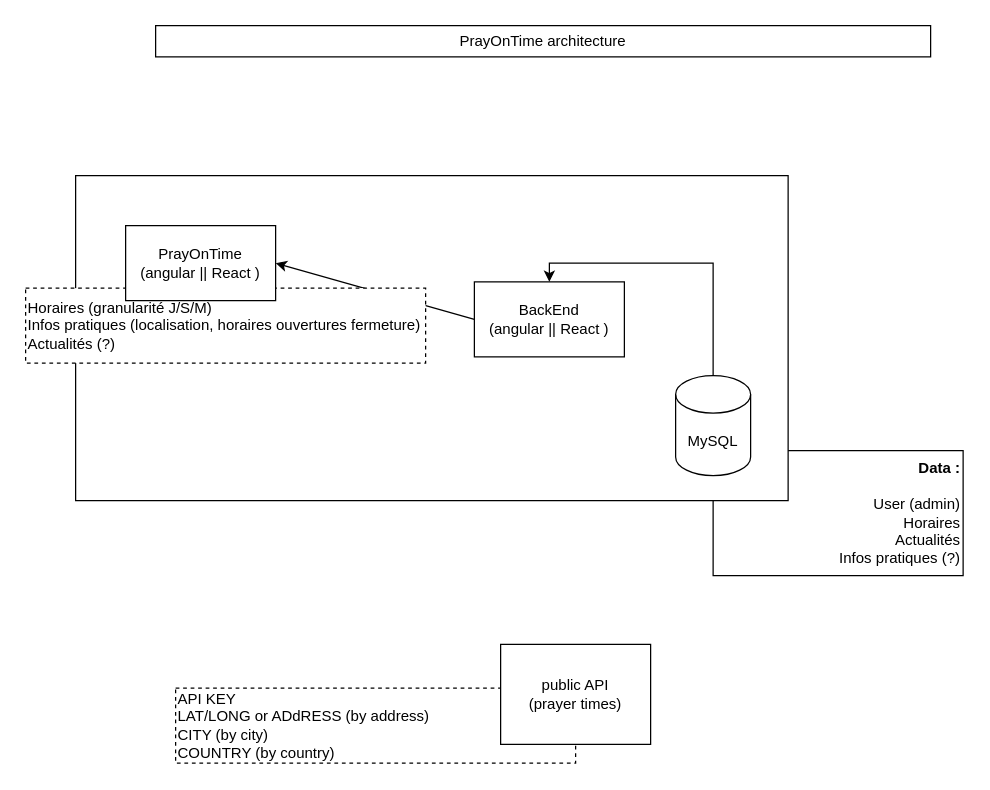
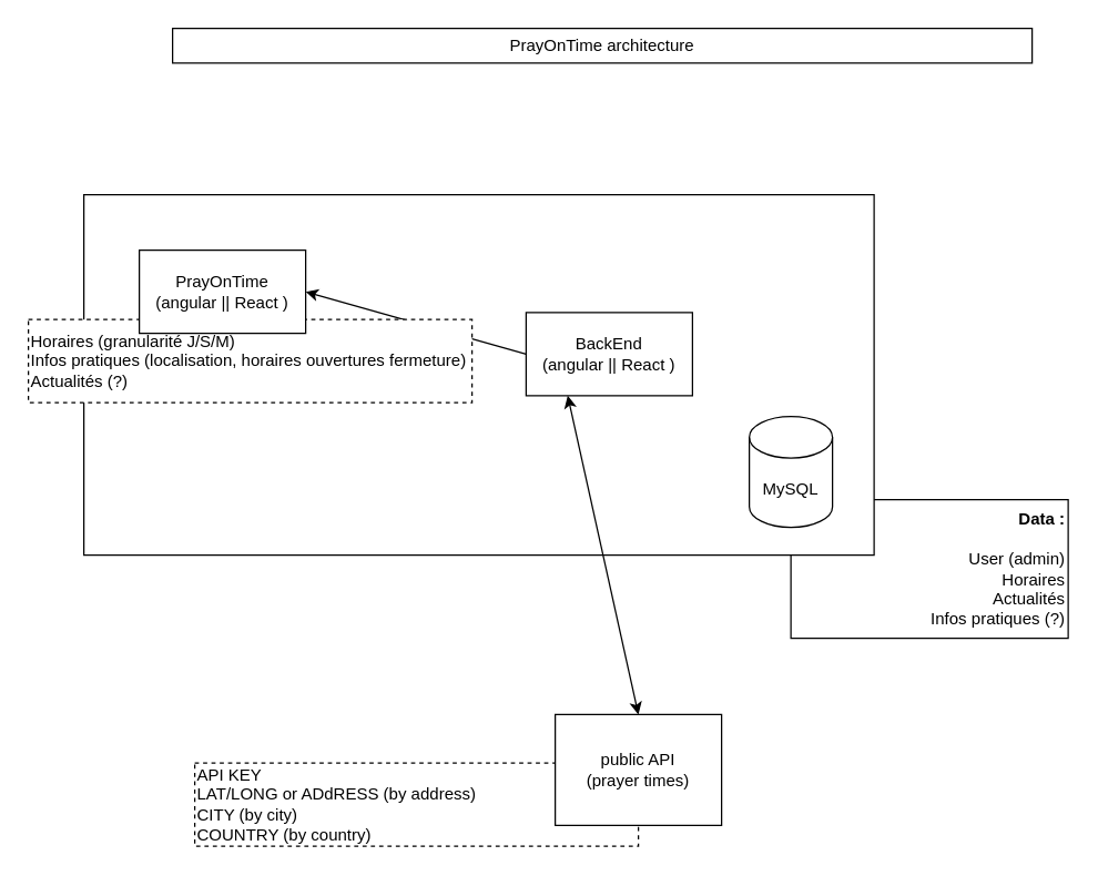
- <mxCell id="7" value="" style="edgeStyle=orthogonalEdgeStyle;rounded=0;orthogonalLoop=1;jettySize=auto;html=1;" edge="1" parent="1" source="8" target="6"><mxGeometry relative="1" as="geometry"><Array as="points"><mxPoint x="570" y="210" /></Array></mxGeometry></mxCell>
+ <mxCell id="11" value="" style="endArrow=classic;html=1;rounded=0;exitX=0.25;exitY=1;exitDx=0;exitDy=0;entryX=0.5;entryY=0;entryDx=0;entryDy=0;startArrow=classic;startFill=1;" edge="1" parent="1" source="6" target="9"><mxGeometry width="50" height="50" relative="1" as="geometry"><mxPoint x="410" y="360" as="sourcePoint" /><mxPoint x="460" y="310" as="targetPoint" /></mxGeometry></mxCell>
